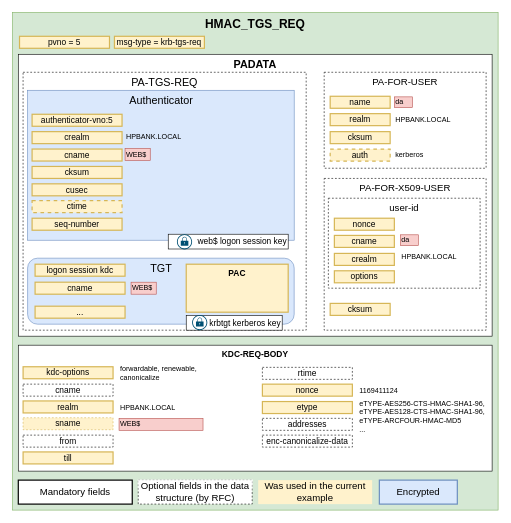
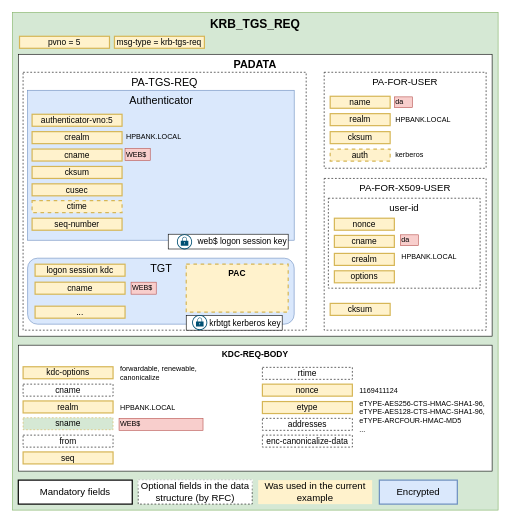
- <mxCell id="2" value="HMAC_TGS_REQ" style="rounded=0;whiteSpace=wrap;html=1;shadow=0;fontSize=20;fillColor=#d5e8d4;strokeColor=#82b366;verticalAlign=top;fontStyle=1" parent="1" vertex="1"><mxGeometry x="20" y="20" width="810" height="830" as="geometry" /></mxCell>
+ <mxCell id="2" value="KRB_TGS_REQ" style="rounded=0;whiteSpace=wrap;html=1;shadow=0;fontSize=20;fillColor=#d5e8d4;strokeColor=#82b366;verticalAlign=top;fontStyle=1" parent="1" vertex="1"><mxGeometry x="20" y="20" width="810" height="830" as="geometry" /></mxCell>
- <mxCell id="47" value="PAC" style="rounded=0;whiteSpace=wrap;html=1;fontSize=14;strokeWidth=2;fillColor=#fff2cc;strokeColor=#d6b656;verticalAlign=top;fontStyle=1" parent="1" vertex="1"><mxGeometry x="310" y="440" width="170" height="80" as="geometry" /></mxCell>
+ <mxCell id="47" value="PAC" style="rounded=0;whiteSpace=wrap;html=1;fontSize=14;strokeWidth=2;fillColor=#fff2cc;strokeColor=#d6b656;verticalAlign=top;fontStyle=1;dashed=1;" parent="1" vertex="1"><mxGeometry x="310" y="440" width="170" height="80" as="geometry" /></mxCell>
- <mxCell id="8" value="&lt;font style=&quot;font-size: 14px;&quot;&gt;sname&lt;/font&gt;" style="rounded=0;whiteSpace=wrap;html=1;fontSize=14;dashed=1;fillColor=#fff2cc;strokeColor=#d6b656;" parent="1" vertex="1"><mxGeometry x="38" y="696" width="150" height="20" as="geometry" /></mxCell>
+ <mxCell id="8" value="&lt;font style=&quot;font-size: 14px;&quot;&gt;sname&lt;/font&gt;" style="rounded=0;whiteSpace=wrap;html=1;fontSize=14;dashed=1;fillColor=#d5e8d4;strokeColor=#d6b656;" parent="1" vertex="1"><mxGeometry x="38" y="696" width="150" height="20" as="geometry" /></mxCell>
- <mxCell id="10" value="&lt;font style=&quot;font-size: 14px;&quot;&gt;till&lt;/font&gt;" style="rounded=0;whiteSpace=wrap;html=1;fontSize=14;strokeWidth=2;fillColor=#fff2cc;strokeColor=#d6b656;" parent="1" vertex="1"><mxGeometry x="38" y="753" width="150" height="20" as="geometry" /></mxCell>
+ <mxCell id="10" value="&lt;font style=&quot;font-size: 14px;&quot;&gt;seq&lt;/font&gt;" style="rounded=0;whiteSpace=wrap;html=1;fontSize=14;strokeWidth=2;fillColor=#fff2cc;strokeColor=#d6b656;" parent="1" vertex="1"><mxGeometry x="38" y="753" width="150" height="20" as="geometry" /></mxCell>
